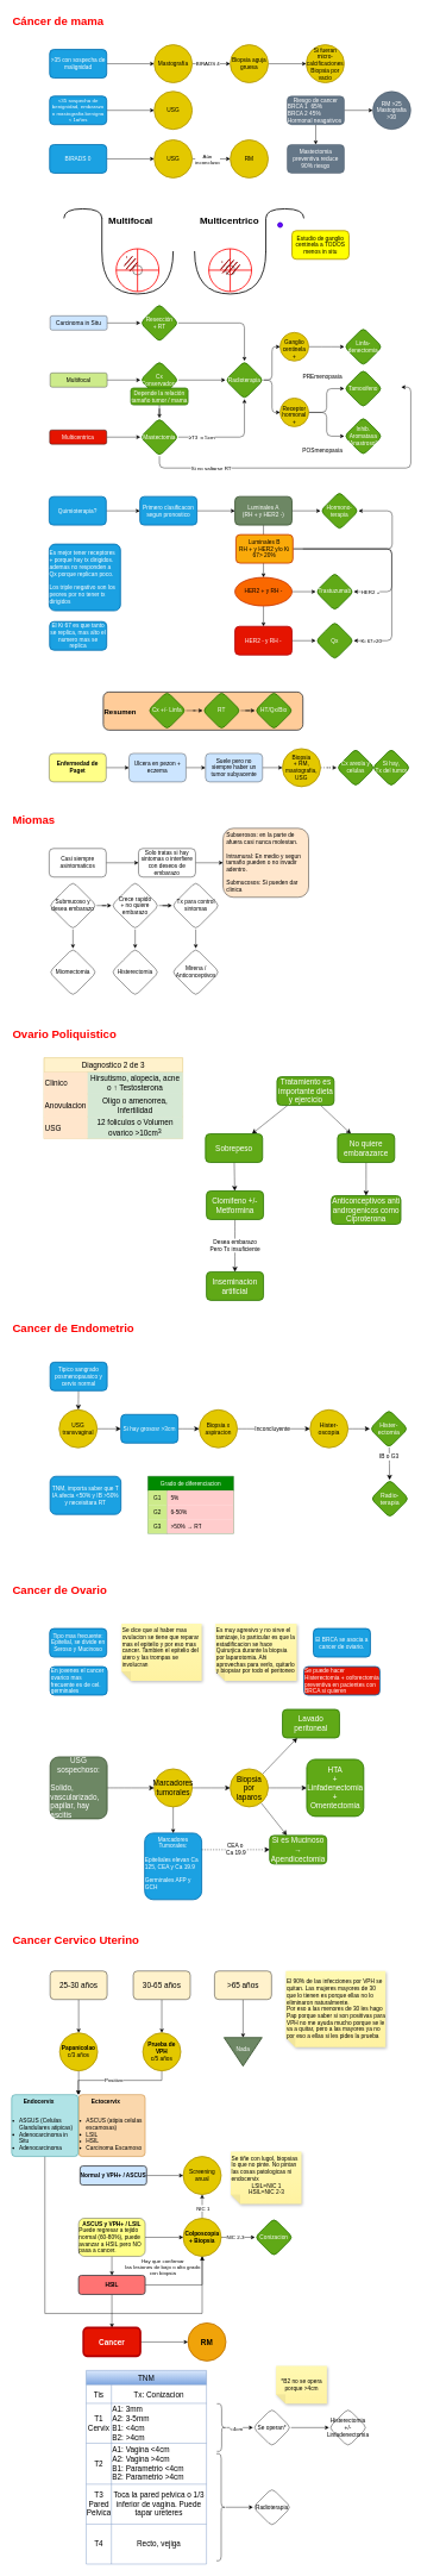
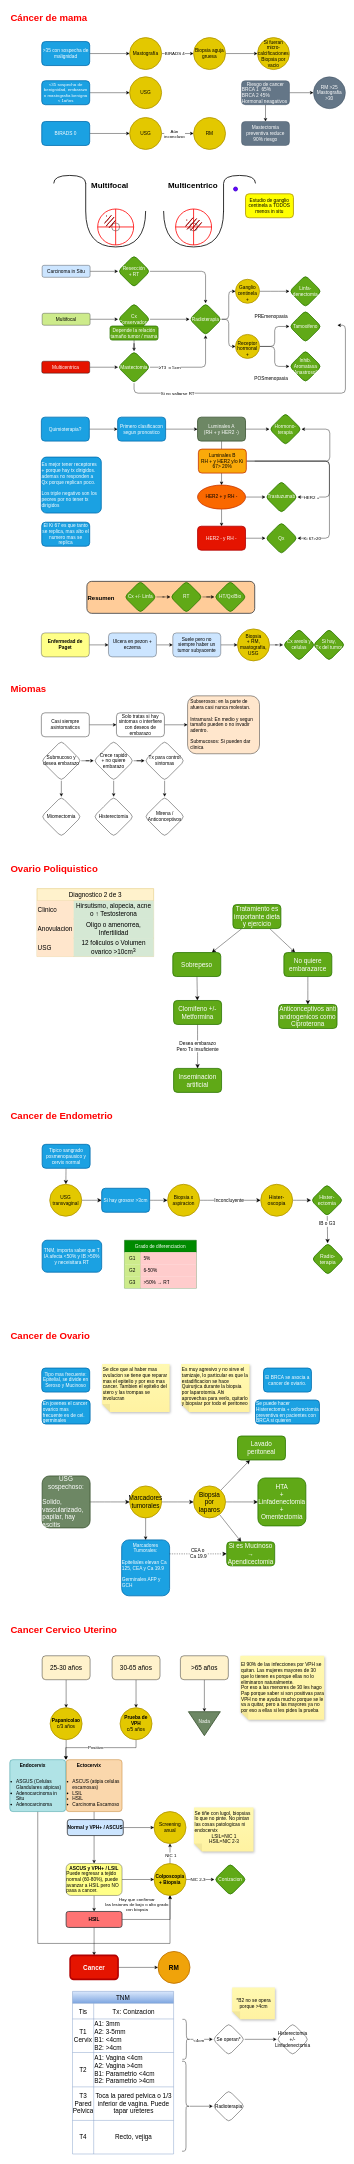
- <mxCell id="106" value="" style="edgeStyle=orthogonalEdgeStyle;rounded=0;orthogonalLoop=1;jettySize=auto;html=1;dashed=1;" parent="1" source="107" target="108" edge="1"><mxGeometry relative="1" as="geometry" /></mxCell>
+ <mxCell id="106" value="" style="edgeStyle=orthogonalEdgeStyle;rounded=0;orthogonalLoop=1;jettySize=auto;html=1;" parent="1" source="107" target="108" edge="1"><mxGeometry relative="1" as="geometry" /></mxCell>
- <mxCell id="180" value="Se puede hacer Histerectomia + ooforectomia preventiva en pacientes con BRCA si quieren" style="whiteSpace=wrap;html=1;rounded=1;fontSize=12;align=left;fillColor=#e51400;fontColor=#ffffff;strokeColor=#006EAF;strokeWidth=2;" parent="1" vertex="1"><mxGeometry x="635" y="3500" width="160" height="60" as="geometry" /></mxCell>
+ <mxCell id="180" value="Se puede hacer Histerectomia + ooforectomia preventiva en pacientes con BRCA si quieren" style="whiteSpace=wrap;html=1;rounded=1;fontSize=12;align=left;fillColor=#1ba1e2;fontColor=#ffffff;strokeColor=#006EAF;strokeWidth=2;" parent="1" vertex="1"><mxGeometry x="635" y="3500" width="160" height="60" as="geometry" /></mxCell>
+ <mxCell id="218" style="edgeStyle=orthogonalEdgeStyle;rounded=0;orthogonalLoop=1;jettySize=auto;html=1;" parent="1" source="219" target="224" edge="1"><mxGeometry relative="1" as="geometry" /></mxCell>
